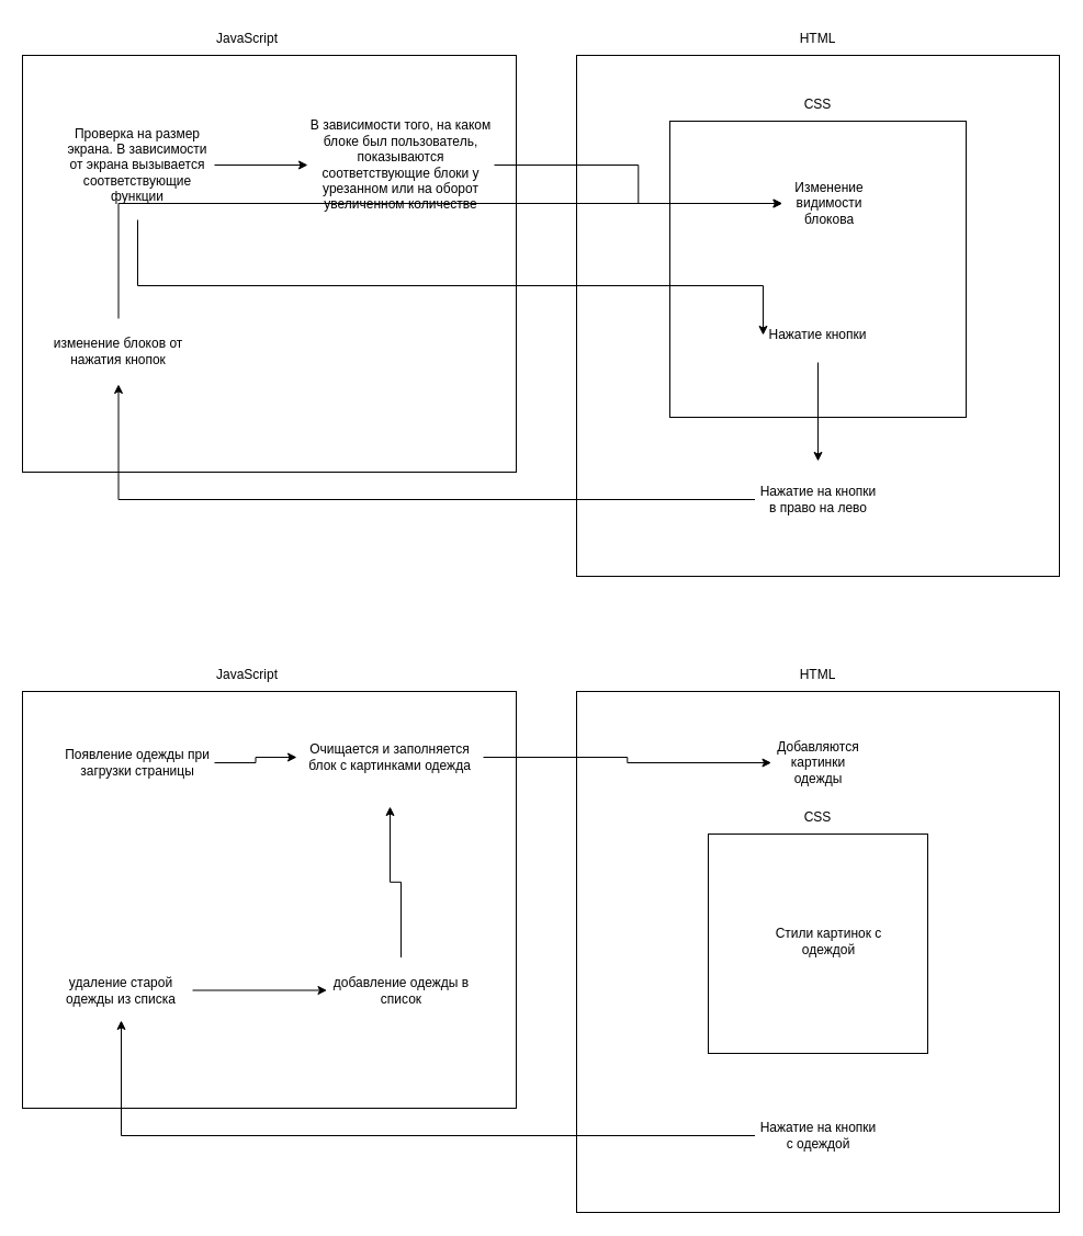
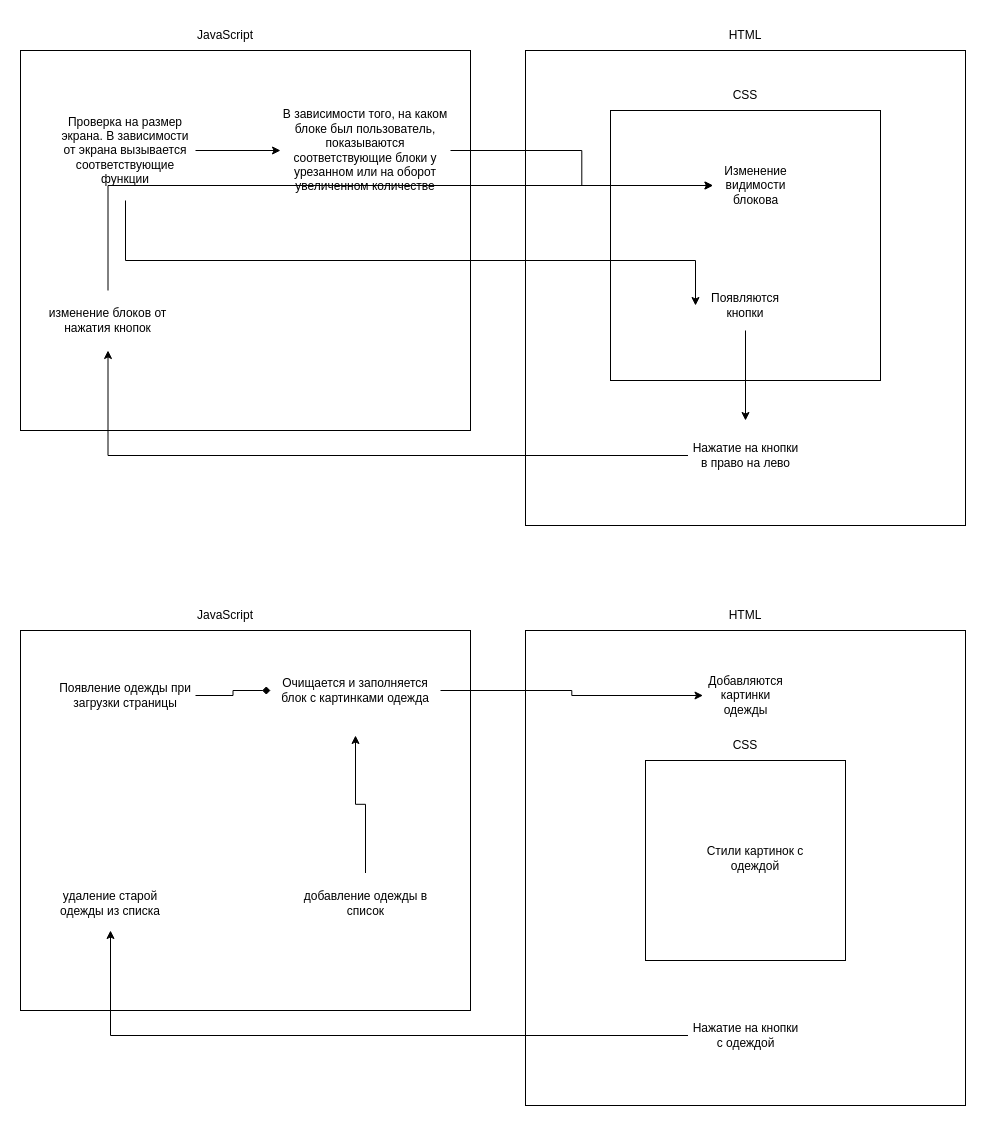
- <mxCell id="14" value="Нажатие кнопки" style="text;html=1;align=center;verticalAlign=middle;whiteSpace=wrap;rounded=0;" vertex="1" parent="1"><mxGeometry x="695" y="280" width="100" height="50" as="geometry" /></mxCell>
+ <mxCell id="14" value="Появляются кнопки" style="text;html=1;align=center;verticalAlign=middle;whiteSpace=wrap;rounded=0;" vertex="1" parent="1"><mxGeometry x="695" y="280" width="100" height="50" as="geometry" /></mxCell>
- <mxCell id="24" style="edgeStyle=orthogonalEdgeStyle;rounded=0;orthogonalLoop=1;jettySize=auto;html=1;exitX=1;exitY=0.5;exitDx=0;exitDy=0;entryX=0;entryY=0.5;entryDx=0;entryDy=0;" edge="1" parent="1" source="25" target="28"><mxGeometry relative="1" as="geometry" /></mxCell>
+ <mxCell id="24" style="edgeStyle=orthogonalEdgeStyle;rounded=0;orthogonalLoop=1;jettySize=auto;html=1;exitX=1;exitY=0.5;exitDx=0;exitDy=0;entryX=0;entryY=0.5;entryDx=0;entryDy=0;endArrow=diamond;" edge="1" parent="1" source="25" target="28"><mxGeometry relative="1" as="geometry" /></mxCell>
- <mxCell id="36" style="edgeStyle=orthogonalEdgeStyle;rounded=0;orthogonalLoop=1;jettySize=auto;html=1;exitX=1;exitY=0.5;exitDx=0;exitDy=0;" edge="1" parent="1" source="37" target="34"><mxGeometry relative="1" as="geometry" /></mxCell>
